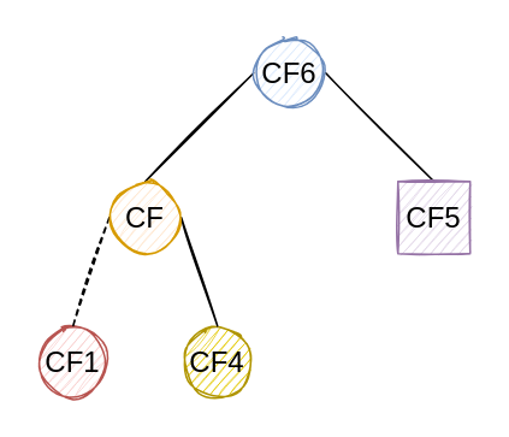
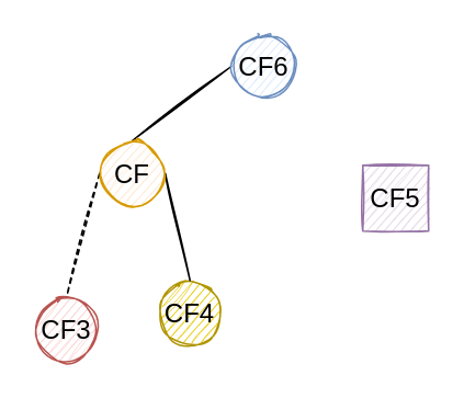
- <mxCell id="3" style="edgeStyle=none;rounded=0;orthogonalLoop=1;jettySize=auto;html=1;exitX=1;exitY=0.5;exitDx=0;exitDy=0;entryX=0.5;entryY=0;entryDx=0;entryDy=0;endArrow=none;endFill=0;fontSize=16;sketch=1;" edge="1" parent="1" source="4" target="10"><mxGeometry relative="1" as="geometry" /></mxCell>
- <mxCell id="9" value="CF" style="ellipse;whiteSpace=wrap;html=1;aspect=fixed;fontSize=16;sketch=1;fillColor=#ffe6cc;strokeColor=#d79b00;" vertex="1" parent="1"><mxGeometry x="60" y="100" width="40" height="40" as="geometry" /></mxCell>
+ <mxCell id="9" value="CF" style="ellipse;whiteSpace=wrap;html=1;aspect=fixed;fontSize=16;sketch=1;fillColor=#ffe6cc;strokeColor=#d79b00;" vertex="1" parent="1"><mxGeometry x="60" y="85" width="40" height="40" as="geometry" /></mxCell>
- <mxCell id="5" value="CF1" style="ellipse;whiteSpace=wrap;html=1;aspect=fixed;fontSize=16;sketch=1;fillColor=#f8cecc;strokeColor=#b85450;" vertex="1" parent="1"><mxGeometry x="20" y="180" width="40" height="40" as="geometry" /></mxCell>
+ <mxCell id="5" value="CF3" style="ellipse;whiteSpace=wrap;html=1;aspect=fixed;fontSize=16;sketch=1;fillColor=#f8cecc;strokeColor=#b85450;" vertex="1" parent="1"><mxGeometry x="20" y="180" width="40" height="40" as="geometry" /></mxCell>
- <mxCell id="6" value="CF4" style="ellipse;whiteSpace=wrap;html=1;aspect=fixed;fontSize=16;sketch=1;fillColor=#e3c800;strokeColor=#B09500;fontColor=#000000;" vertex="1" parent="1"><mxGeometry x="100" y="180" width="40" height="40" as="geometry" /></mxCell>
+ <mxCell id="6" value="CF4" style="ellipse;whiteSpace=wrap;html=1;aspect=fixed;fontSize=16;sketch=1;fillColor=#e3c800;strokeColor=#B09500;fontColor=#000000;" vertex="1" parent="1"><mxGeometry x="95" y="170" width="40" height="40" as="geometry" /></mxCell>
